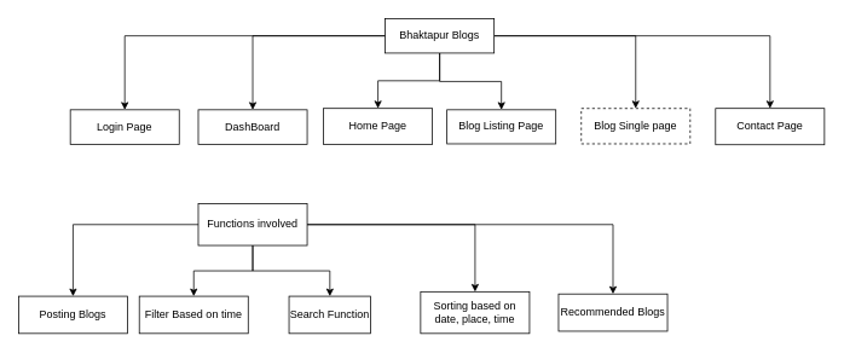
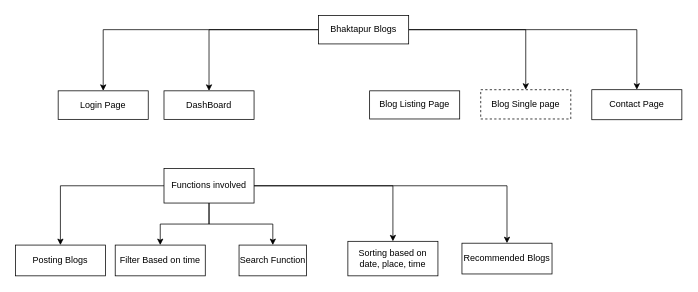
- <mxCell id="2" value="" style="edgeStyle=orthogonalEdgeStyle;rounded=0;orthogonalLoop=1;jettySize=auto;html=1;" edge="1" parent="1" source="8" target="9"><mxGeometry relative="1" as="geometry" /></mxCell>
- <mxCell id="3" value="" style="edgeStyle=orthogonalEdgeStyle;rounded=0;orthogonalLoop=1;jettySize=auto;html=1;" edge="1" parent="1" source="8" target="10"><mxGeometry relative="1" as="geometry" /></mxCell>
- <mxCell id="9" value="Home Page" style="whiteSpace=wrap;html=1;rounded=0;" vertex="1" parent="1"><mxGeometry x="356" y="119" width="120" height="39.5" as="geometry" /></mxCell>
